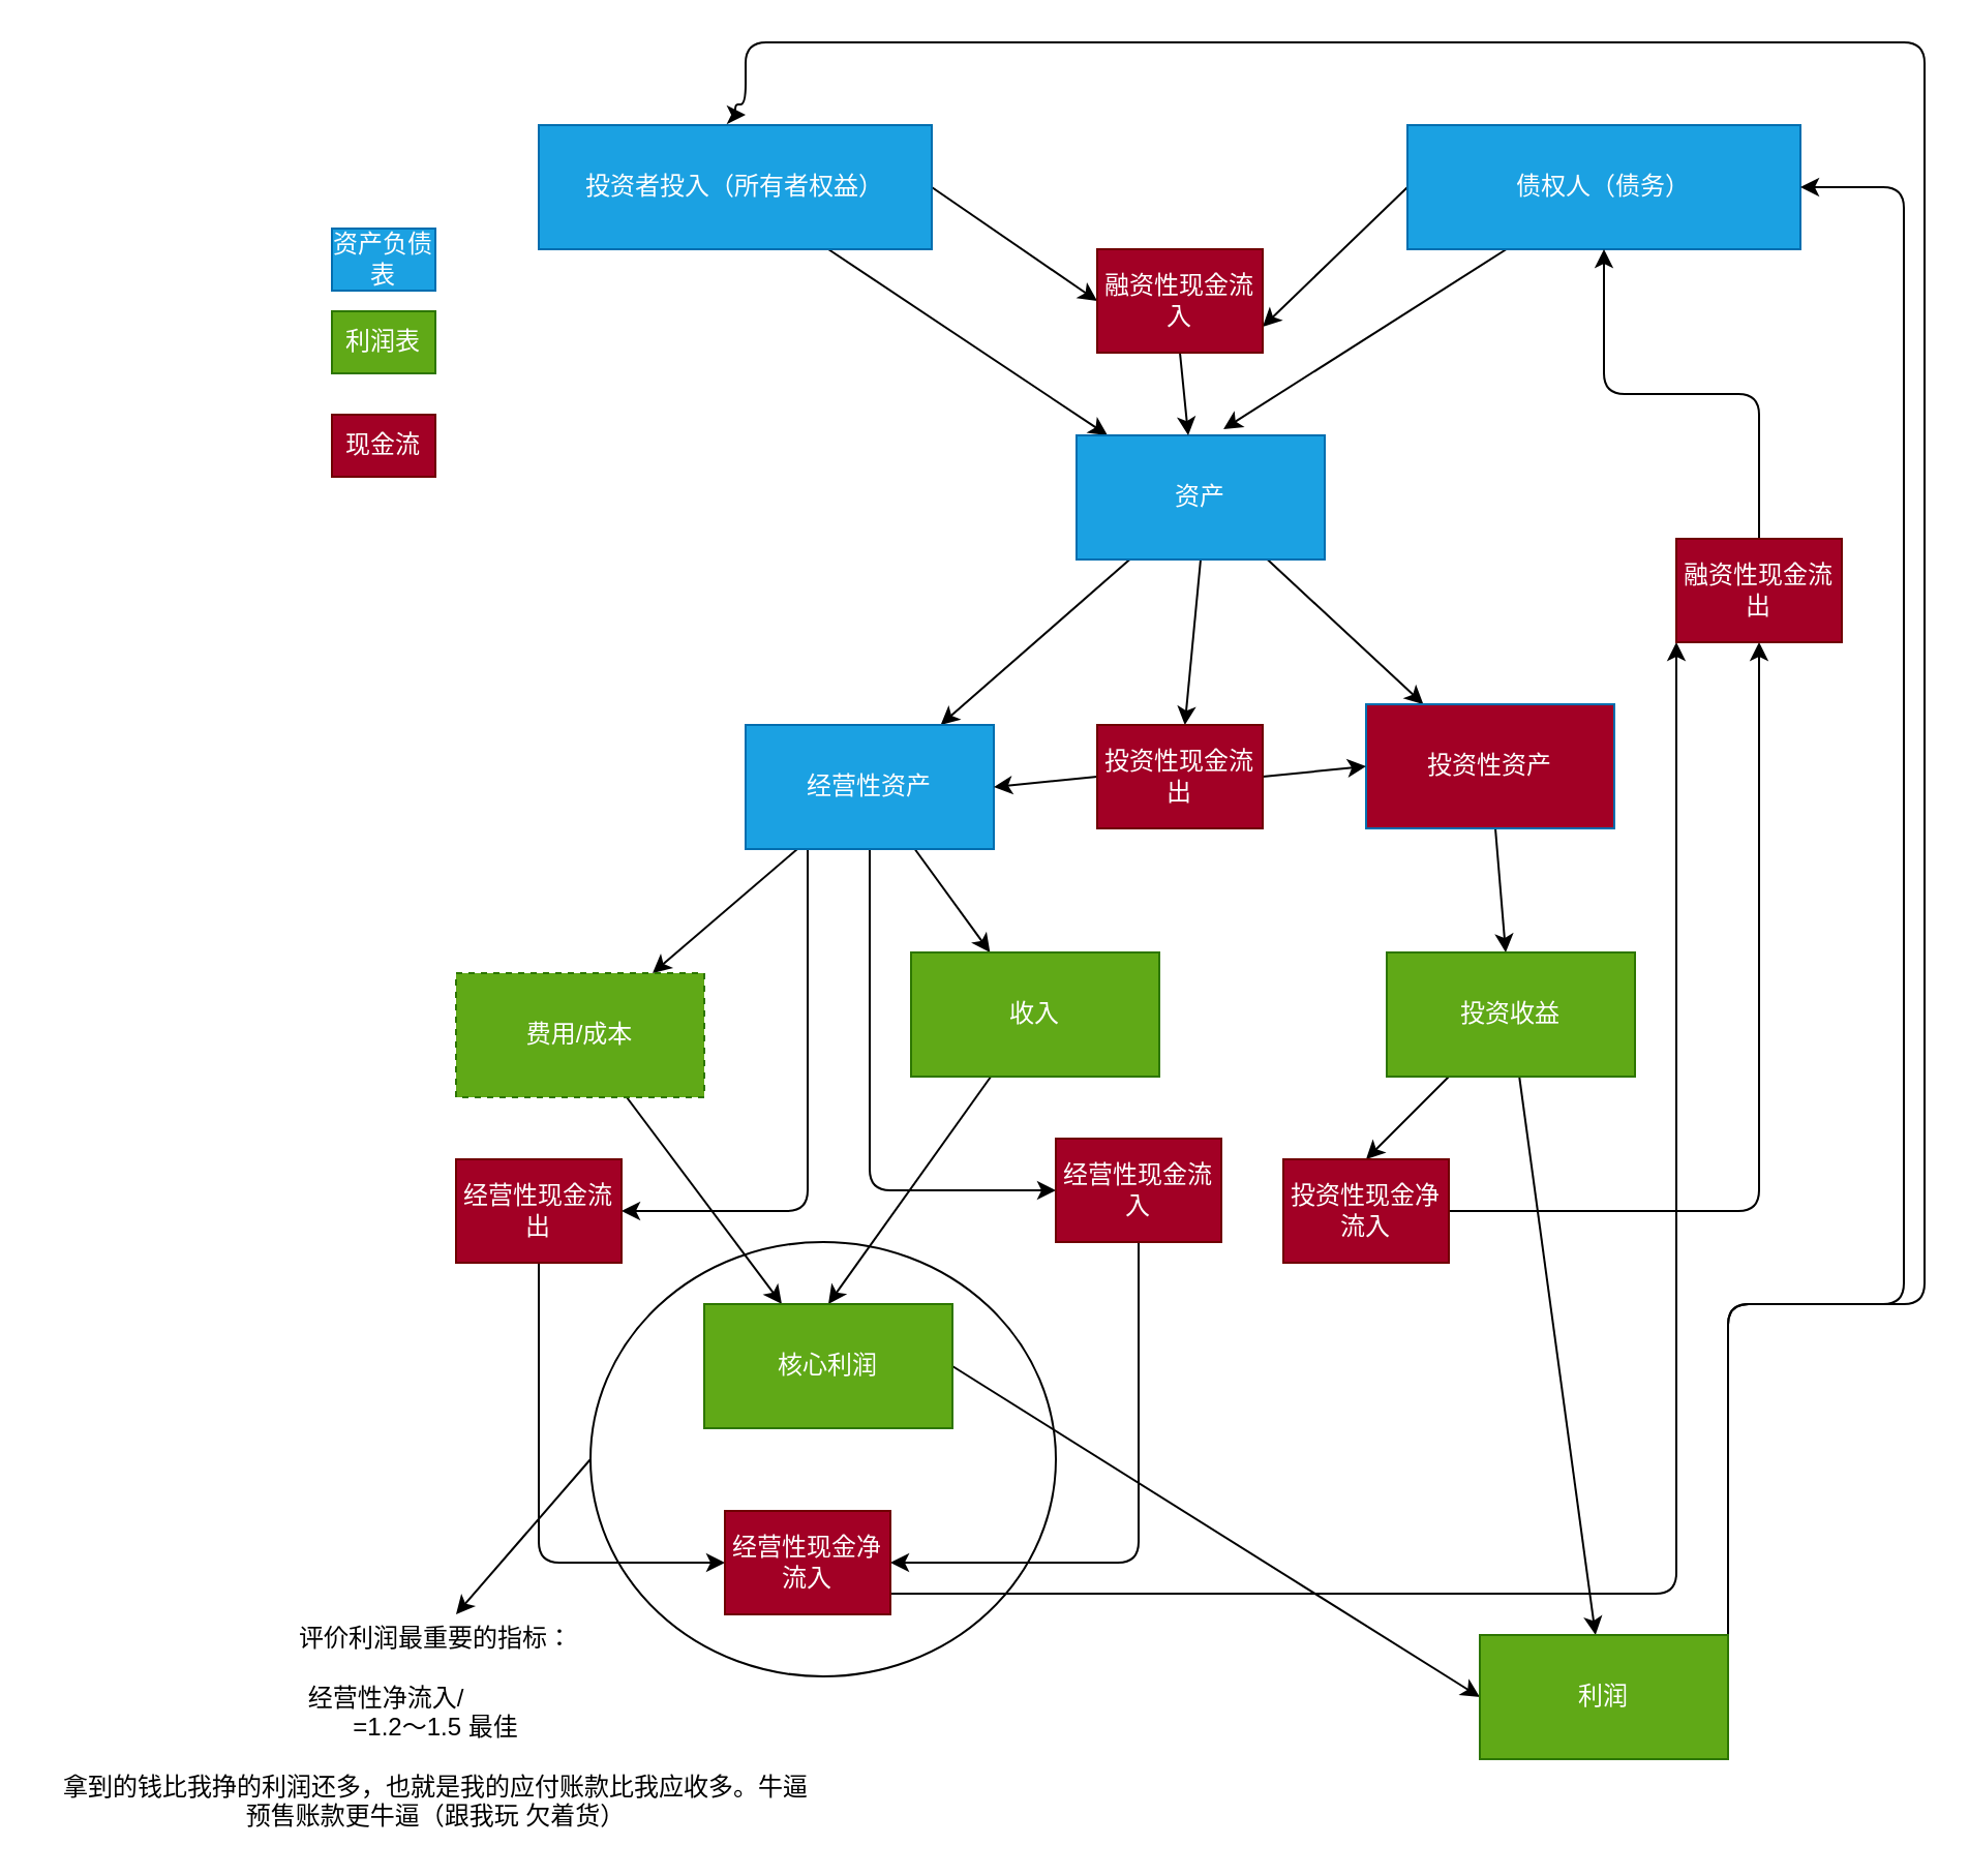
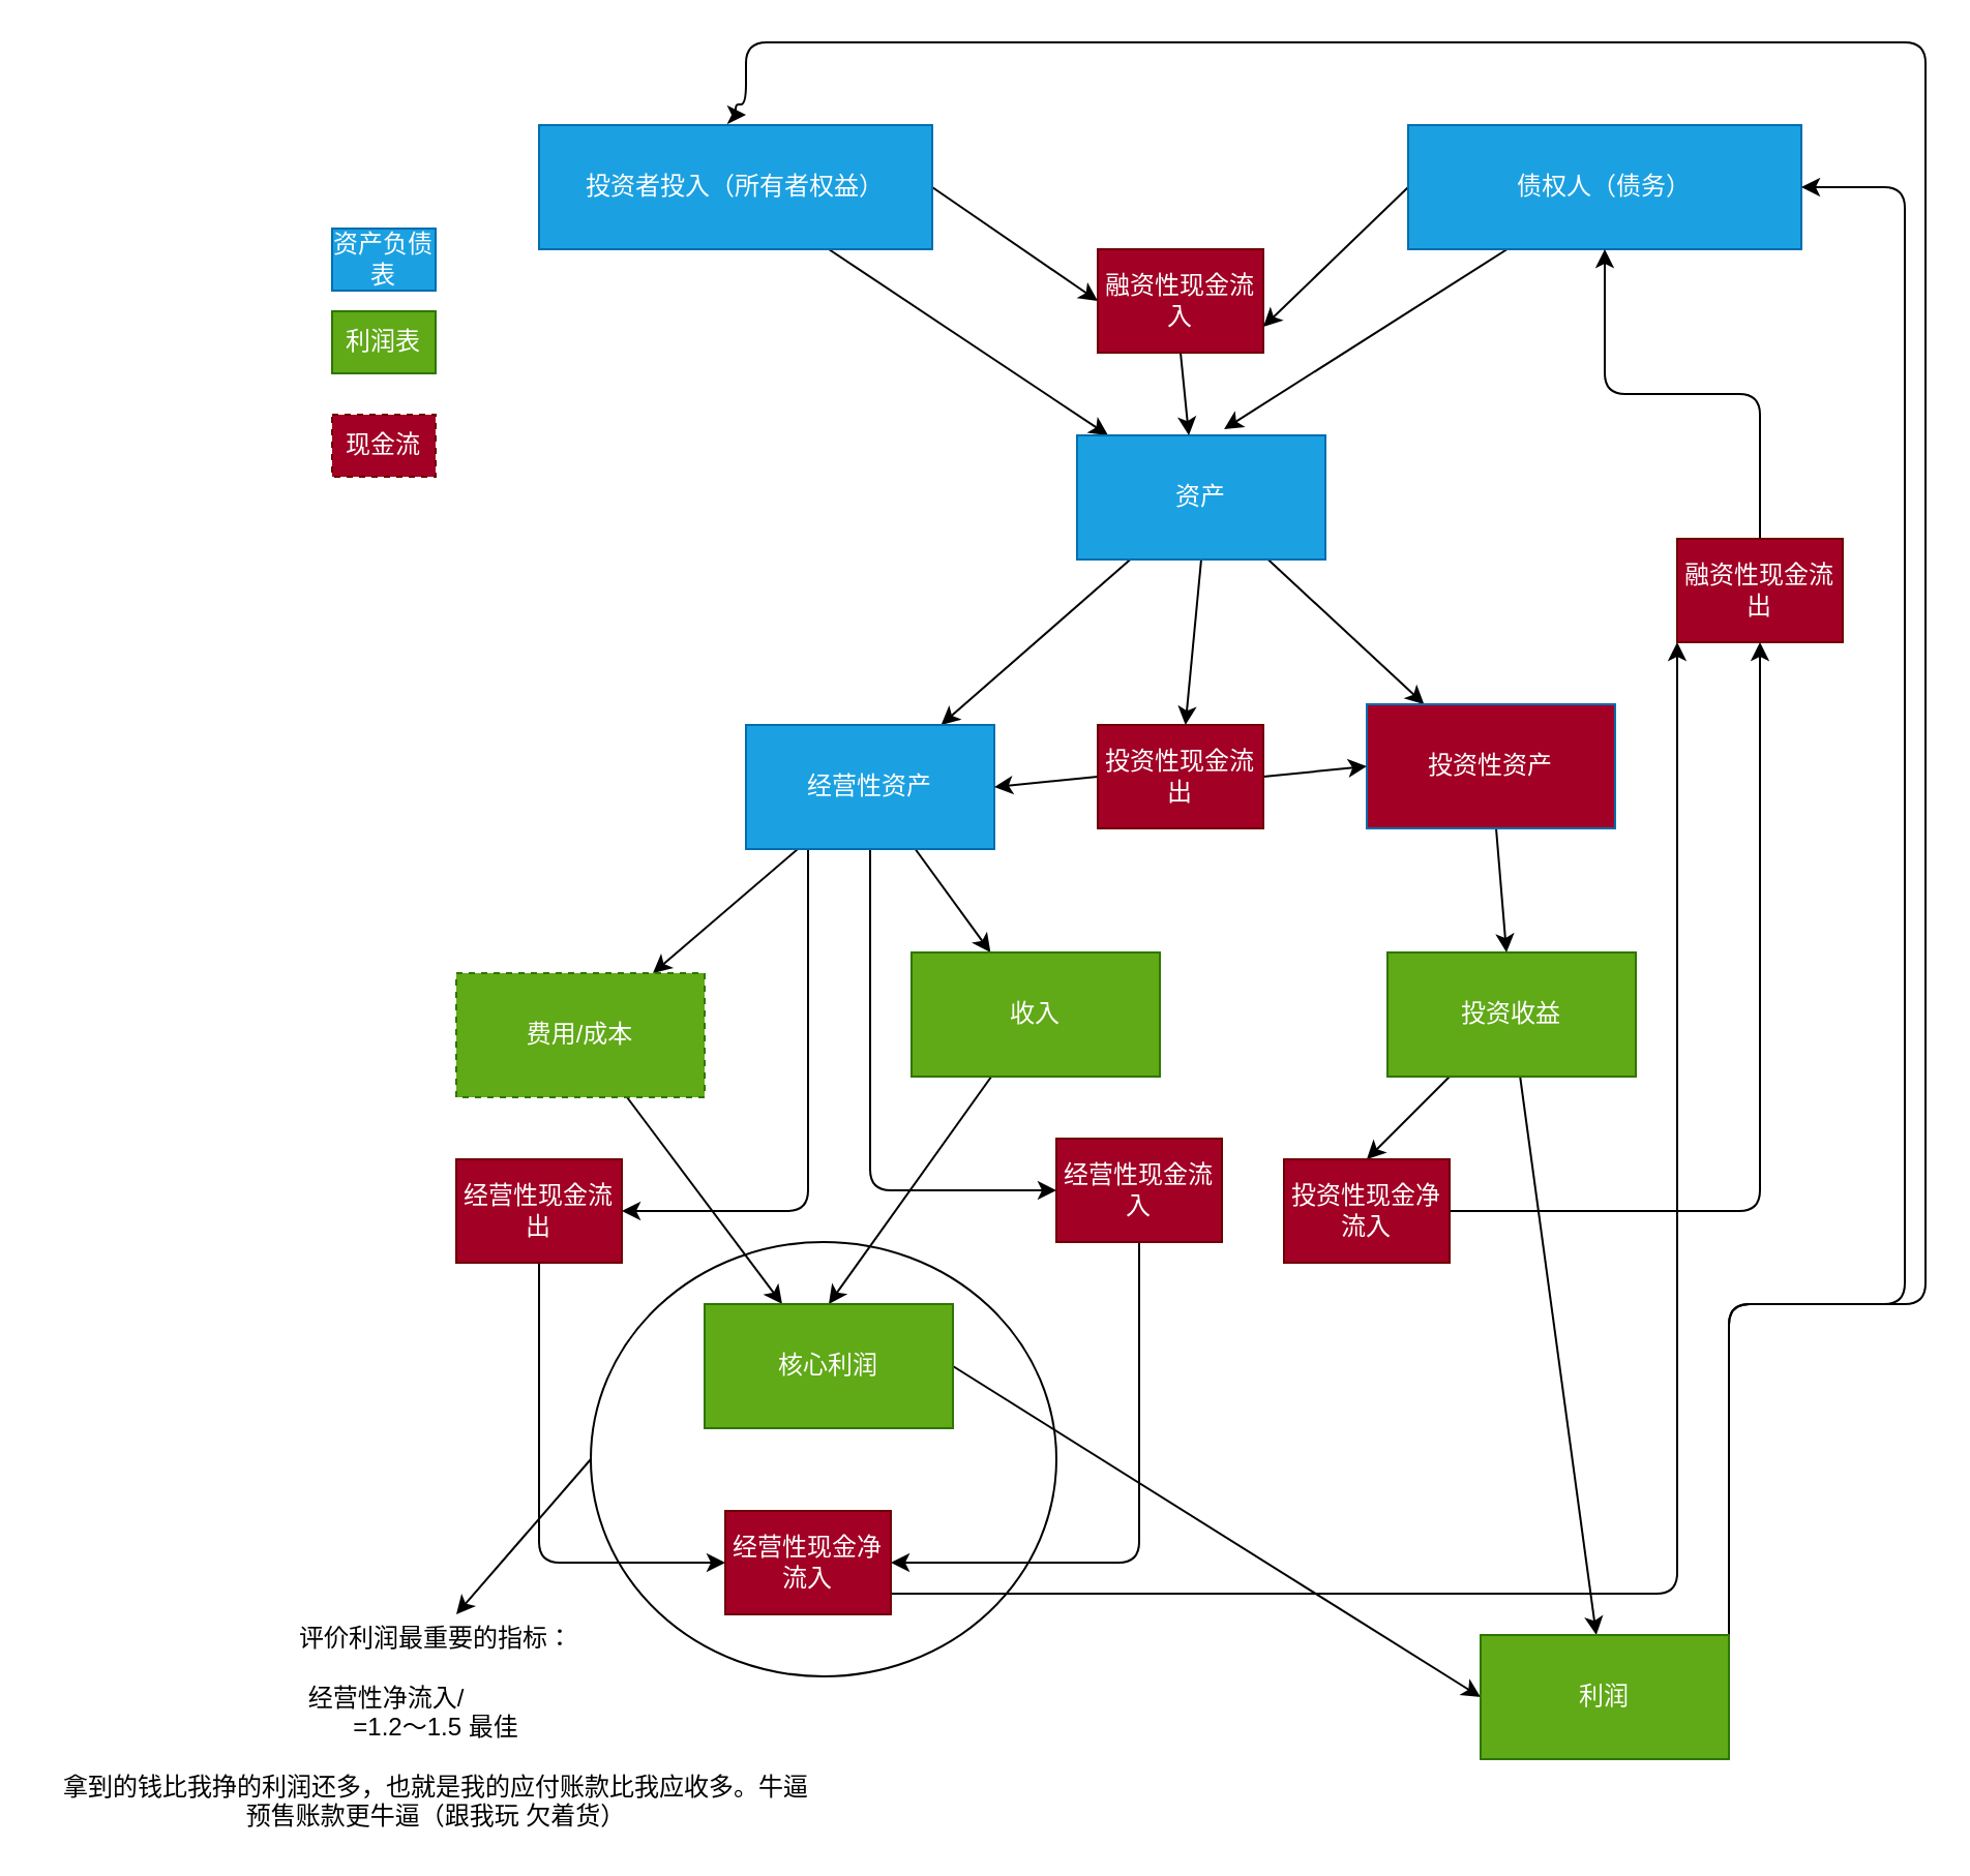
- <mxCell id="46" value="现金流" style="rounded=0;whiteSpace=wrap;html=1;fillColor=#a20025;fontColor=#ffffff;strokeColor=#6F0000;" vertex="1" parent="1"><mxGeometry x="160" y="200" width="50" height="30" as="geometry" /></mxCell>
+ <mxCell id="46" value="现金流" style="rounded=0;whiteSpace=wrap;html=1;fillColor=#a20025;fontColor=#ffffff;strokeColor=#6F0000;dashed=1;" vertex="1" parent="1"><mxGeometry x="160" y="200" width="50" height="30" as="geometry" /></mxCell>
